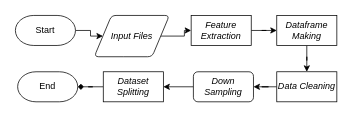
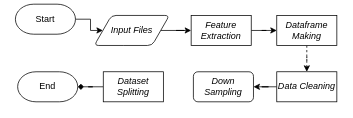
- <mxCell id="3" value="Start" style="strokeWidth=1;html=1;shape=mxgraph.flowchart.terminator;whiteSpace=wrap;" parent="1" vertex="1"><mxGeometry x="20" y="20" width="80" height="40" as="geometry" /></mxCell>
+ <mxCell id="3" value="Start" style="strokeWidth=1;html=1;shape=mxgraph.flowchart.terminator;whiteSpace=wrap;" parent="1" vertex="1"><mxGeometry x="20" y="5" width="80" height="40" as="geometry" /></mxCell>
- <mxCell id="5" value="Input Files" style="shape=parallelogram;html=1;strokeWidth=1;perimeter=parallelogramPerimeter;whiteSpace=wrap;rounded=1;arcSize=12;size=0.23;fontStyle=2" parent="1" vertex="1"><mxGeometry x="125" y="20" width="100" height="55" as="geometry" /></mxCell>
+ <mxCell id="5" value="Input Files" style="shape=parallelogram;html=1;strokeWidth=1;perimeter=parallelogramPerimeter;whiteSpace=wrap;rounded=1;arcSize=12;size=0.23;fontStyle=2" parent="1" vertex="1"><mxGeometry x="125" y="20" width="100" height="40" as="geometry" /></mxCell>
- <mxCell id="8" value="" style="edgeStyle=orthogonalEdgeStyle;rounded=0;orthogonalLoop=1;jettySize=auto;html=1;" parent="1" source="9" target="11" edge="1"><mxGeometry relative="1" as="geometry" /></mxCell>
+ <mxCell id="8" value="" style="edgeStyle=orthogonalEdgeStyle;rounded=0;orthogonalLoop=1;jettySize=auto;html=1;dashed=1;" parent="1" source="9" target="11" edge="1"><mxGeometry relative="1" as="geometry" /></mxCell>
- <mxCell id="12" value="" style="edgeStyle=orthogonalEdgeStyle;rounded=0;orthogonalLoop=1;jettySize=auto;html=1;" parent="1" source="13" target="15" edge="1"><mxGeometry relative="1" as="geometry" /></mxCell>
